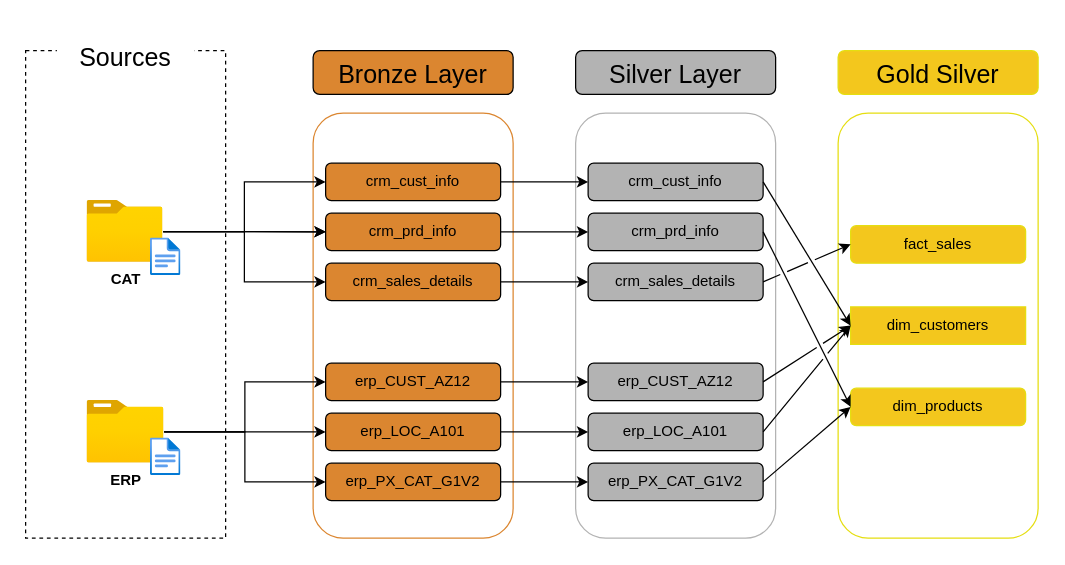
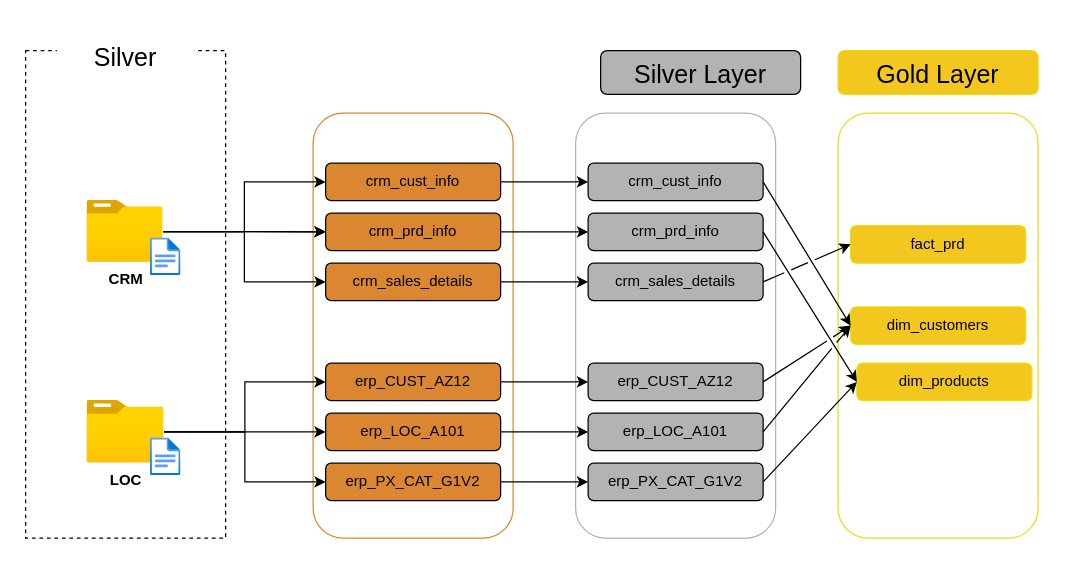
- <mxCell id="3" value="Sources" style="text;html=1;align=center;verticalAlign=middle;whiteSpace=wrap;rounded=0;fontSize=20;fillColor=default;" parent="1" vertex="1"><mxGeometry x="45" y="20" width="110" height="50" as="geometry" /></mxCell>
+ <mxCell id="3" value="Silver" style="text;html=1;align=center;verticalAlign=middle;whiteSpace=wrap;rounded=0;fontSize=20;fillColor=default;" parent="1" vertex="1"><mxGeometry x="45" y="20" width="110" height="50" as="geometry" /></mxCell>
- <mxCell id="5" value="&lt;font style=&quot;font-size: 20px;&quot;&gt;Bronze Layer&lt;/font&gt;" style="rounded=1;whiteSpace=wrap;html=1;labelBackgroundColor=light-dark(default, #e61919);fillStyle=solid;fillColor=#DB8630;" parent="1" vertex="1"><mxGeometry x="250" y="40" width="160" height="35" as="geometry" /></mxCell>
- <mxCell id="7" value="Silver Layer" style="rounded=1;whiteSpace=wrap;html=1;fillStyle=solid;fillColor=#B3B3B3;fontSize=20;" parent="1" vertex="1"><mxGeometry x="460" y="40" width="160" height="35" as="geometry" /></mxCell>
+ <mxCell id="7" value="Silver Layer" style="rounded=1;whiteSpace=wrap;html=1;fillStyle=solid;fillColor=#B3B3B3;fontSize=20;" parent="1" vertex="1"><mxGeometry x="480" y="40" width="160" height="35" as="geometry" /></mxCell>
- <mxCell id="9" value="Gold Silver" style="rounded=1;whiteSpace=wrap;html=1;fillColor=#F3C71D;fontSize=20;strokeColor=#E5DE11;" parent="1" vertex="1"><mxGeometry x="670" y="40" width="160" height="35" as="geometry" /></mxCell>
+ <mxCell id="9" value="Gold Layer" style="rounded=1;whiteSpace=wrap;html=1;fillColor=#F3C71D;fontSize=20;strokeColor=#E5DE11;" parent="1" vertex="1"><mxGeometry x="670" y="40" width="160" height="35" as="geometry" /></mxCell>
- <mxCell id="39" value="fact_sales" style="rounded=1;whiteSpace=wrap;html=1;labelBackgroundColor=light-dark(default, #e61919);fillStyle=solid;fillColor=#F3C71D;strokeColor=#E5DE11;align=center;verticalAlign=middle;fontFamily=Helvetica;fontSize=12;fontColor=default;" vertex="1" parent="1"><mxGeometry x="680" y="180" width="140" height="30" as="geometry" /></mxCell>
+ <mxCell id="39" value="fact_prd" style="rounded=1;whiteSpace=wrap;html=1;labelBackgroundColor=light-dark(default, #e61919);fillStyle=solid;fillColor=#F3C71D;strokeColor=#E5DE11;align=center;verticalAlign=middle;fontFamily=Helvetica;fontSize=12;fontColor=default;" vertex="1" parent="1"><mxGeometry x="680" y="180" width="140" height="30" as="geometry" /></mxCell>
- <mxCell id="13" value="&lt;b&gt;CAT&lt;/b&gt;" style="image;aspect=fixed;html=1;points=[];align=center;fontSize=12;image=img/lib/azure2/general/Folder_Blank.svg;" parent="1" vertex="1"><mxGeometry x="69.19" y="160" width="60.81" height="49.35" as="geometry" /></mxCell>
+ <mxCell id="13" value="&lt;b&gt;CRM&lt;/b&gt;" style="image;aspect=fixed;html=1;points=[];align=center;fontSize=12;image=img/lib/azure2/general/Folder_Blank.svg;" parent="1" vertex="1"><mxGeometry x="69.19" y="160" width="60.81" height="49.35" as="geometry" /></mxCell>
- <mxCell id="40" value="dim_customers" style="whiteSpace=wrap;html=1;labelBackgroundColor=light-dark(default, #e61919);fillStyle=solid;fillColor=#F3C71D;strokeColor=#E5DE11;align=center;verticalAlign=middle;fontFamily=Helvetica;fontSize=12;fontColor=default;rounded=0;" vertex="1" parent="1"><mxGeometry x="680" y="245" width="140" height="30" as="geometry" /></mxCell>
+ <mxCell id="40" value="dim_customers" style="rounded=1;whiteSpace=wrap;html=1;labelBackgroundColor=light-dark(default, #e61919);fillStyle=solid;fillColor=#F3C71D;strokeColor=#E5DE11;align=center;verticalAlign=middle;fontFamily=Helvetica;fontSize=12;fontColor=default;" vertex="1" parent="1"><mxGeometry x="680" y="245" width="140" height="30" as="geometry" /></mxCell>
- <mxCell id="41" value="dim_products" style="rounded=1;whiteSpace=wrap;html=1;labelBackgroundColor=light-dark(default, #e61919);fillStyle=solid;fillColor=#F3C71D;strokeColor=#E5DE11;align=center;verticalAlign=middle;fontFamily=Helvetica;fontSize=12;fontColor=default;" vertex="1" parent="1"><mxGeometry x="680" y="310" width="140" height="30" as="geometry" /></mxCell>
+ <mxCell id="41" value="dim_products" style="rounded=1;whiteSpace=wrap;html=1;labelBackgroundColor=light-dark(default, #e61919);fillStyle=solid;fillColor=#F3C71D;strokeColor=#E5DE11;align=center;verticalAlign=middle;fontFamily=Helvetica;fontSize=12;fontColor=default;" vertex="1" parent="1"><mxGeometry x="685" y="290" width="140" height="30" as="geometry" /></mxCell>
- <mxCell id="17" value="&lt;b&gt;ERP&lt;/b&gt;" style="image;aspect=fixed;html=1;points=[];align=center;fontSize=12;image=img/lib/azure2/general/Folder_Blank.svg;" parent="1" vertex="1"><mxGeometry x="69.19" y="320" width="61.61" height="50" as="geometry" /></mxCell>
+ <mxCell id="17" value="&lt;b&gt;LOC&lt;/b&gt;" style="image;aspect=fixed;html=1;points=[];align=center;fontSize=12;image=img/lib/azure2/general/Folder_Blank.svg;" parent="1" vertex="1"><mxGeometry x="69.19" y="320" width="61.61" height="50" as="geometry" /></mxCell>
